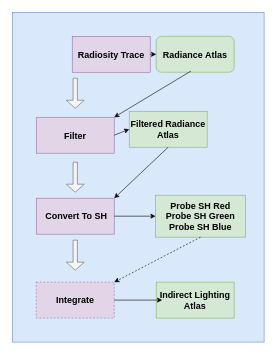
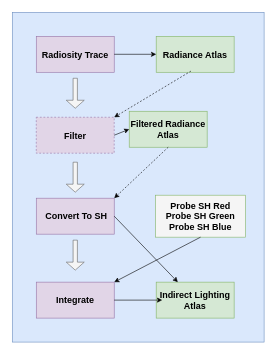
- <mxCell id="3" value="Radiosity Trace" style="rounded=0;whiteSpace=wrap;html=1;fontSize=15;fontStyle=1;fillColor=#e1d5e7;strokeColor=#9673a6;" vertex="1" parent="1"><mxGeometry x="120" y="60" width="130" height="60" as="geometry" /></mxCell>
+ <mxCell id="3" value="Radiosity Trace" style="rounded=0;whiteSpace=wrap;html=1;fontSize=15;fontStyle=1;fillColor=#e1d5e7;strokeColor=#9673a6;" vertex="1" parent="1"><mxGeometry x="60" y="60" width="130" height="60" as="geometry" /></mxCell>
- <mxCell id="4" value="Radiance Atlas" style="whiteSpace=wrap;html=1;fontSize=15;fontStyle=1;fillColor=#d5e8d4;strokeColor=#82b366;rounded=1;" vertex="1" parent="1"><mxGeometry x="260" y="60" width="130" height="60" as="geometry" /></mxCell>
+ <mxCell id="4" value="Radiance Atlas" style="rounded=0;whiteSpace=wrap;html=1;fontSize=15;fontStyle=1;fillColor=#d5e8d4;strokeColor=#82b366;" vertex="1" parent="1"><mxGeometry x="260" y="60" width="130" height="60" as="geometry" /></mxCell>
- <mxCell id="12" value="" style="endArrow=classic;html=1;rounded=0;exitX=0.446;exitY=0.967;exitDx=0;exitDy=0;exitPerimeter=0;entryX=1;entryY=0;entryDx=0;entryDy=0;" edge="1" parent="1" source="4" target="5"><mxGeometry width="50" height="50" relative="1" as="geometry"><mxPoint x="310" y="270" as="sourcePoint" /><mxPoint x="360" y="220" as="targetPoint" /></mxGeometry></mxCell>
+ <mxCell id="12" value="" style="endArrow=classic;html=1;rounded=0;exitX=0.446;exitY=0.967;exitDx=0;exitDy=0;exitPerimeter=0;entryX=1;entryY=0;entryDx=0;entryDy=0;dashed=1;" edge="1" parent="1" source="4" target="5"><mxGeometry width="50" height="50" relative="1" as="geometry"><mxPoint x="310" y="270" as="sourcePoint" /><mxPoint x="360" y="220" as="targetPoint" /></mxGeometry></mxCell>
- <mxCell id="5" value="Filter" style="rounded=0;whiteSpace=wrap;html=1;fontSize=15;fontStyle=1;fillColor=#e1d5e7;strokeColor=#9673a6;" vertex="1" parent="1"><mxGeometry x="60" y="195" width="130" height="60" as="geometry" /></mxCell>
+ <mxCell id="5" value="Filter" style="rounded=0;whiteSpace=wrap;html=1;fontSize=15;fontStyle=1;fillColor=#e1d5e7;strokeColor=#9673a6;dashed=1;" vertex="1" parent="1"><mxGeometry x="60" y="195" width="130" height="60" as="geometry" /></mxCell>
- <mxCell id="16" value="" style="endArrow=classic;html=1;rounded=0;exitX=0.5;exitY=1;exitDx=0;exitDy=0;entryX=1;entryY=0;entryDx=0;entryDy=0;" edge="1" parent="1" source="6" target="7"><mxGeometry width="50" height="50" relative="1" as="geometry"><mxPoint x="200" y="235" as="sourcePoint" /><mxPoint x="270" y="235" as="targetPoint" /></mxGeometry></mxCell>
+ <mxCell id="16" value="" style="endArrow=classic;html=1;rounded=0;exitX=0.5;exitY=1;exitDx=0;exitDy=0;entryX=1;entryY=0;entryDx=0;entryDy=0;dashed=1;" edge="1" parent="1" source="6" target="7"><mxGeometry width="50" height="50" relative="1" as="geometry"><mxPoint x="200" y="235" as="sourcePoint" /><mxPoint x="270" y="235" as="targetPoint" /></mxGeometry></mxCell>
- <mxCell id="17" value="" style="endArrow=classic;html=1;rounded=0;exitX=1;exitY=0.5;exitDx=0;exitDy=0;entryX=0;entryY=0.5;entryDx=0;entryDy=0;" edge="1" parent="1" source="7" target="8"><mxGeometry width="50" height="50" relative="1" as="geometry"><mxPoint x="200" y="235" as="sourcePoint" /><mxPoint x="270" y="235" as="targetPoint" /></mxGeometry></mxCell>
+ <mxCell id="17" value="" style="endArrow=classic;html=1;rounded=0;exitX=1;exitY=0.5;exitDx=0;exitDy=0;" edge="1" parent="1" source="7" target="10"><mxGeometry width="50" height="50" relative="1" as="geometry"><mxPoint x="200" y="235" as="sourcePoint" /><mxPoint x="270" y="235" as="targetPoint" /></mxGeometry></mxCell>
- <mxCell id="8" value="Probe SH Red&lt;div&gt;Probe SH Green&lt;/div&gt;&lt;div&gt;Probe SH Blue&lt;/div&gt;" style="rounded=0;whiteSpace=wrap;html=1;fontSize=15;fontStyle=1;fillColor=#d5e8d4;strokeColor=#82b366;" vertex="1" parent="1"><mxGeometry x="259" y="325" width="150" height="70" as="geometry" /></mxCell>
+ <mxCell id="8" value="Probe SH Red&lt;div&gt;Probe SH Green&lt;/div&gt;&lt;div&gt;Probe SH Blue&lt;/div&gt;" style="rounded=0;whiteSpace=wrap;html=1;fontSize=15;fontStyle=1;fillColor=#f5f5f5;strokeColor=#82b366;" vertex="1" parent="1"><mxGeometry x="259" y="325" width="150" height="70" as="geometry" /></mxCell>
- <mxCell id="20" value="" style="endArrow=classic;html=1;rounded=0;exitX=0.5;exitY=1;exitDx=0;exitDy=0;entryX=1;entryY=0;entryDx=0;entryDy=0;dashed=1;" edge="1" parent="1" source="8" target="9"><mxGeometry width="50" height="50" relative="1" as="geometry"><mxPoint x="335" y="265" as="sourcePoint" /><mxPoint x="200" y="340" as="targetPoint" /></mxGeometry></mxCell>
+ <mxCell id="20" value="" style="endArrow=classic;html=1;rounded=0;exitX=0.5;exitY=1;exitDx=0;exitDy=0;entryX=1;entryY=0;entryDx=0;entryDy=0;" edge="1" parent="1" source="8" target="9"><mxGeometry width="50" height="50" relative="1" as="geometry"><mxPoint x="335" y="265" as="sourcePoint" /><mxPoint x="200" y="340" as="targetPoint" /></mxGeometry></mxCell>
- <mxCell id="9" value="Integrate" style="rounded=0;whiteSpace=wrap;html=1;fontSize=15;fontStyle=1;fillColor=#e1d5e7;strokeColor=#9673a6;dashed=1;" vertex="1" parent="1"><mxGeometry x="60" y="470" width="130" height="60" as="geometry" /></mxCell>
+ <mxCell id="9" value="Integrate" style="rounded=0;whiteSpace=wrap;html=1;fontSize=15;fontStyle=1;fillColor=#e1d5e7;strokeColor=#9673a6;" vertex="1" parent="1"><mxGeometry x="60" y="470" width="130" height="60" as="geometry" /></mxCell>
